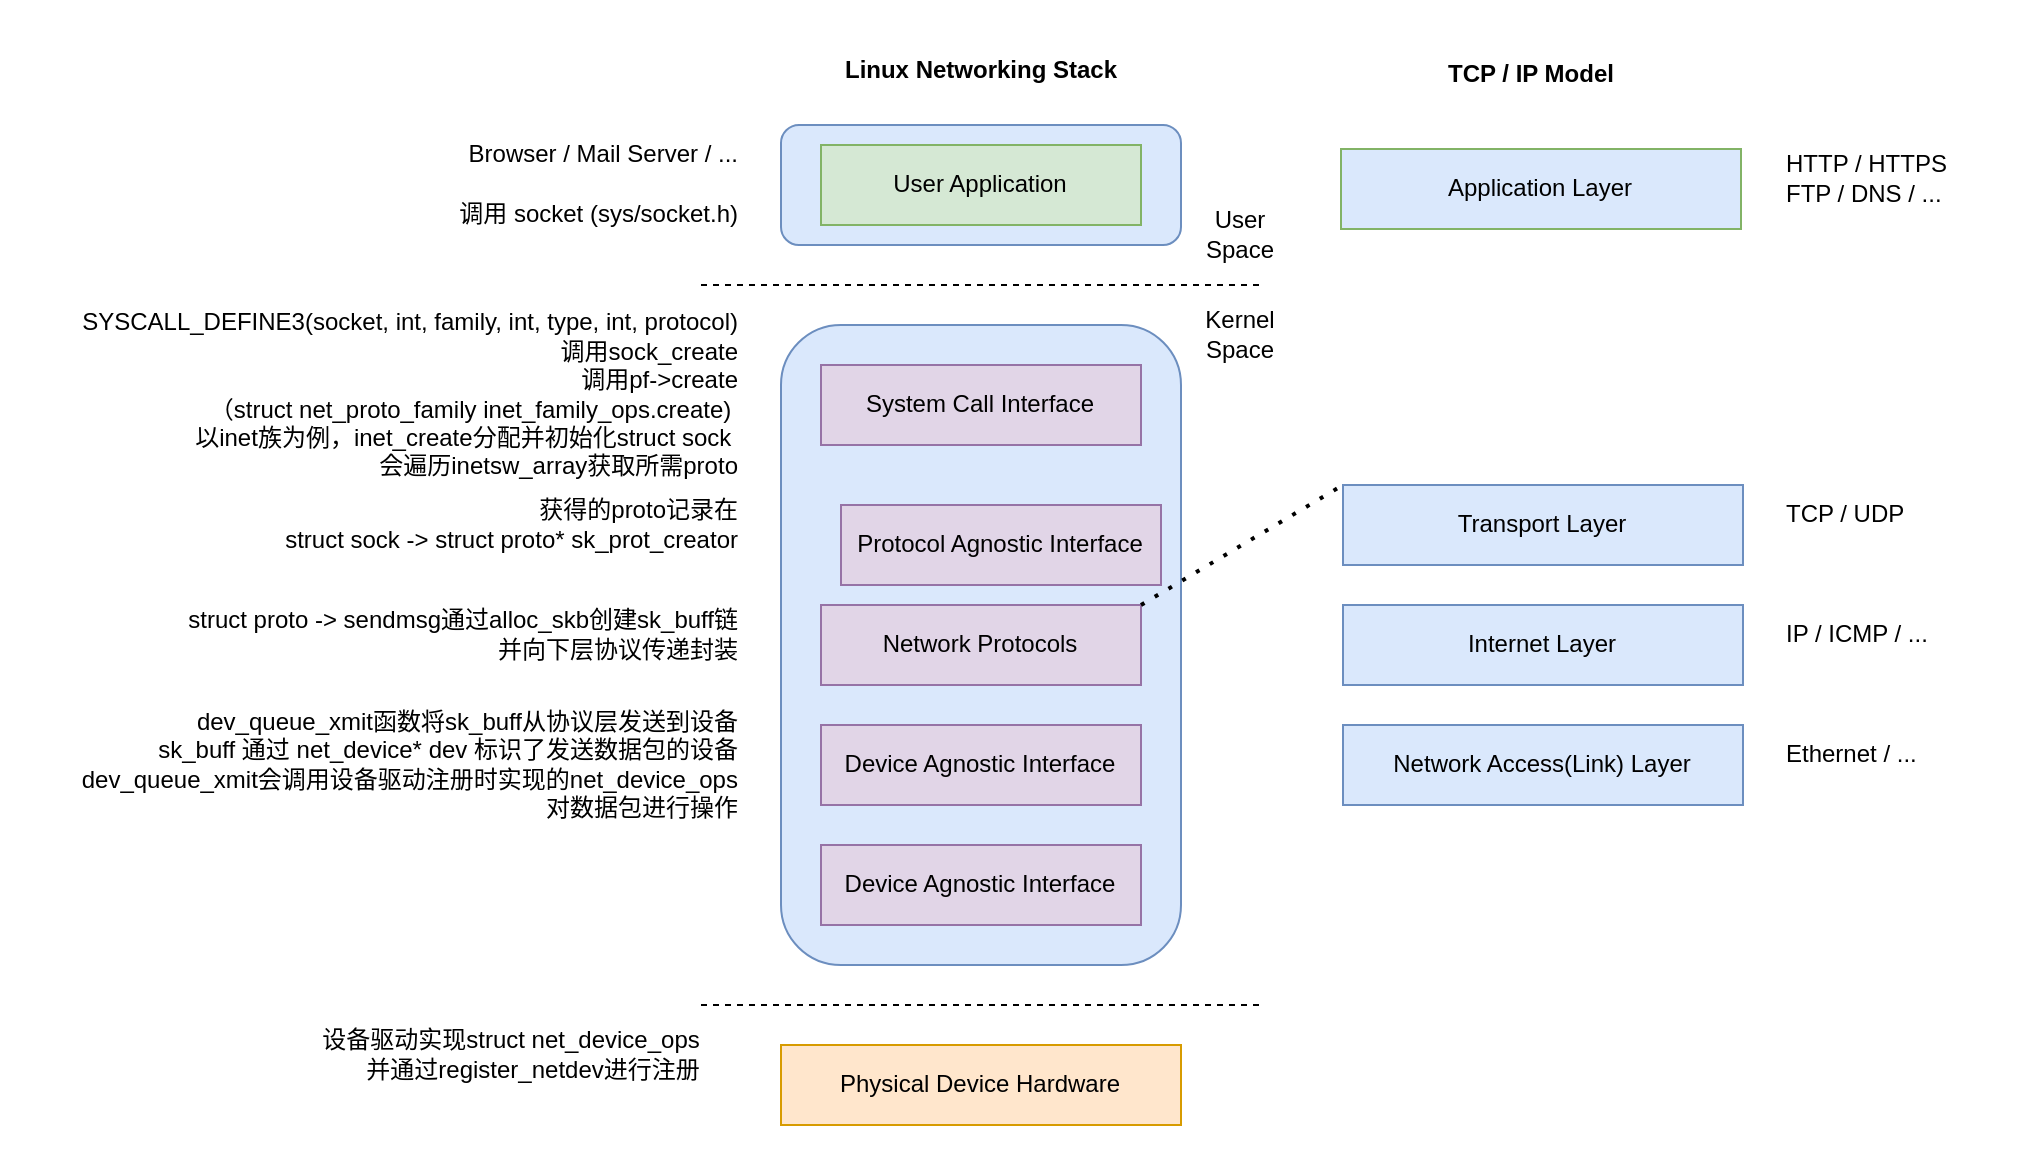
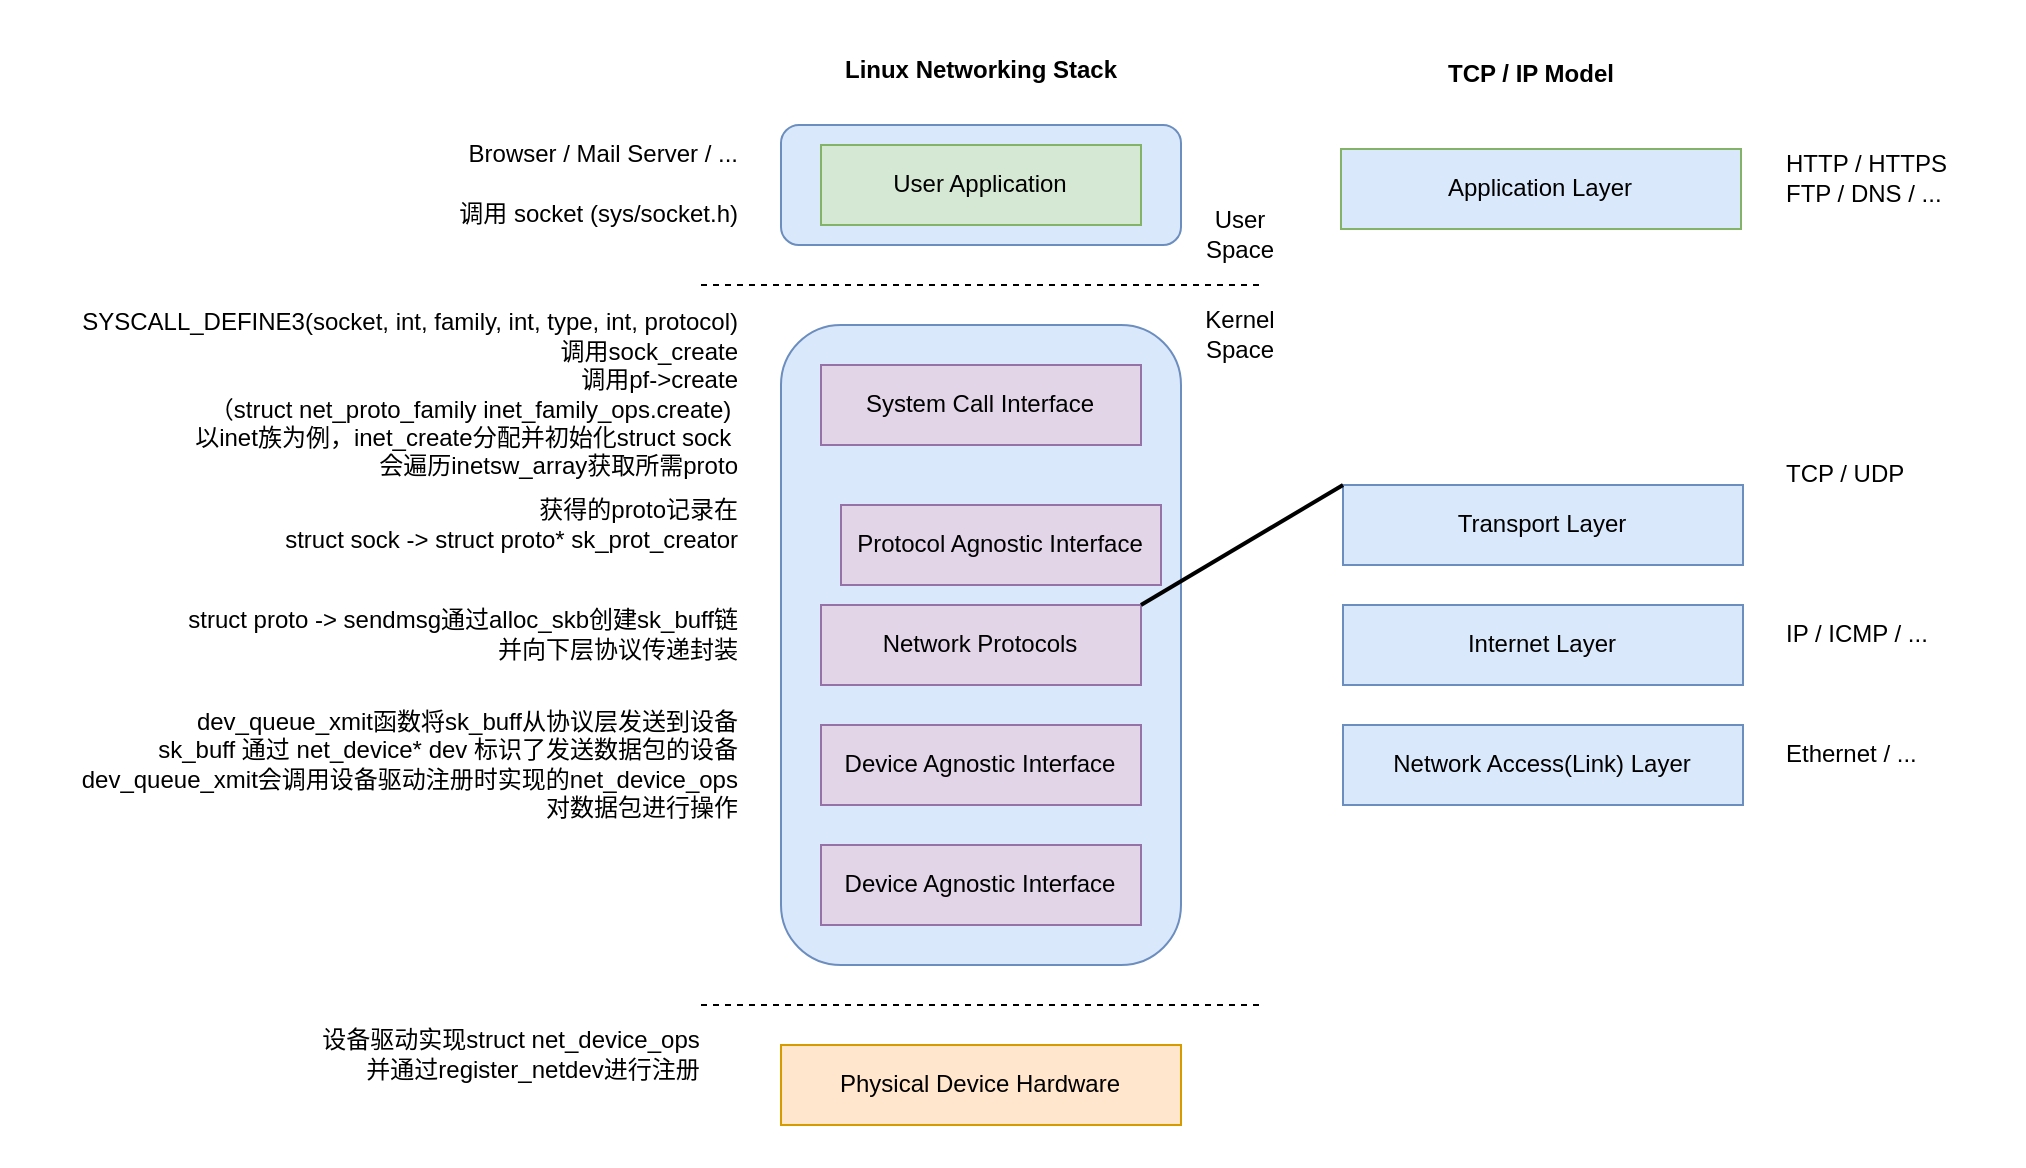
- <mxCell id="22" value="TCP / UDP" style="text;html=1;align=left;verticalAlign=middle;whiteSpace=wrap;rounded=0;" vertex="1" parent="1"><mxGeometry x="891" y="242" width="100" height="30" as="geometry" /></mxCell>
+ <mxCell id="22" value="TCP / UDP" style="text;html=1;align=left;verticalAlign=middle;whiteSpace=wrap;rounded=0;" vertex="1" parent="1"><mxGeometry x="891" y="222" width="100" height="30" as="geometry" /></mxCell>
- <mxCell id="19" value="" style="endArrow=none;dashed=1;html=1;dashPattern=1 3;strokeWidth=2;rounded=0;exitX=1;exitY=0;exitDx=0;exitDy=0;entryX=0;entryY=0;entryDx=0;entryDy=0;" edge="1" parent="1" source="7" target="14"><mxGeometry width="50" height="50" relative="1" as="geometry"><mxPoint x="660" y="342" as="sourcePoint" /><mxPoint x="710" y="292" as="targetPoint" /></mxGeometry></mxCell>
+ <mxCell id="19" value="" style="endArrow=none;dashed=0;html=1;dashPattern=1 3;strokeWidth=2;rounded=0;exitX=1;exitY=0;exitDx=0;exitDy=0;entryX=0;entryY=0;entryDx=0;entryDy=0;" edge="1" parent="1" source="7" target="14"><mxGeometry width="50" height="50" relative="1" as="geometry"><mxPoint x="660" y="342" as="sourcePoint" /><mxPoint x="710" y="292" as="targetPoint" /></mxGeometry></mxCell>
